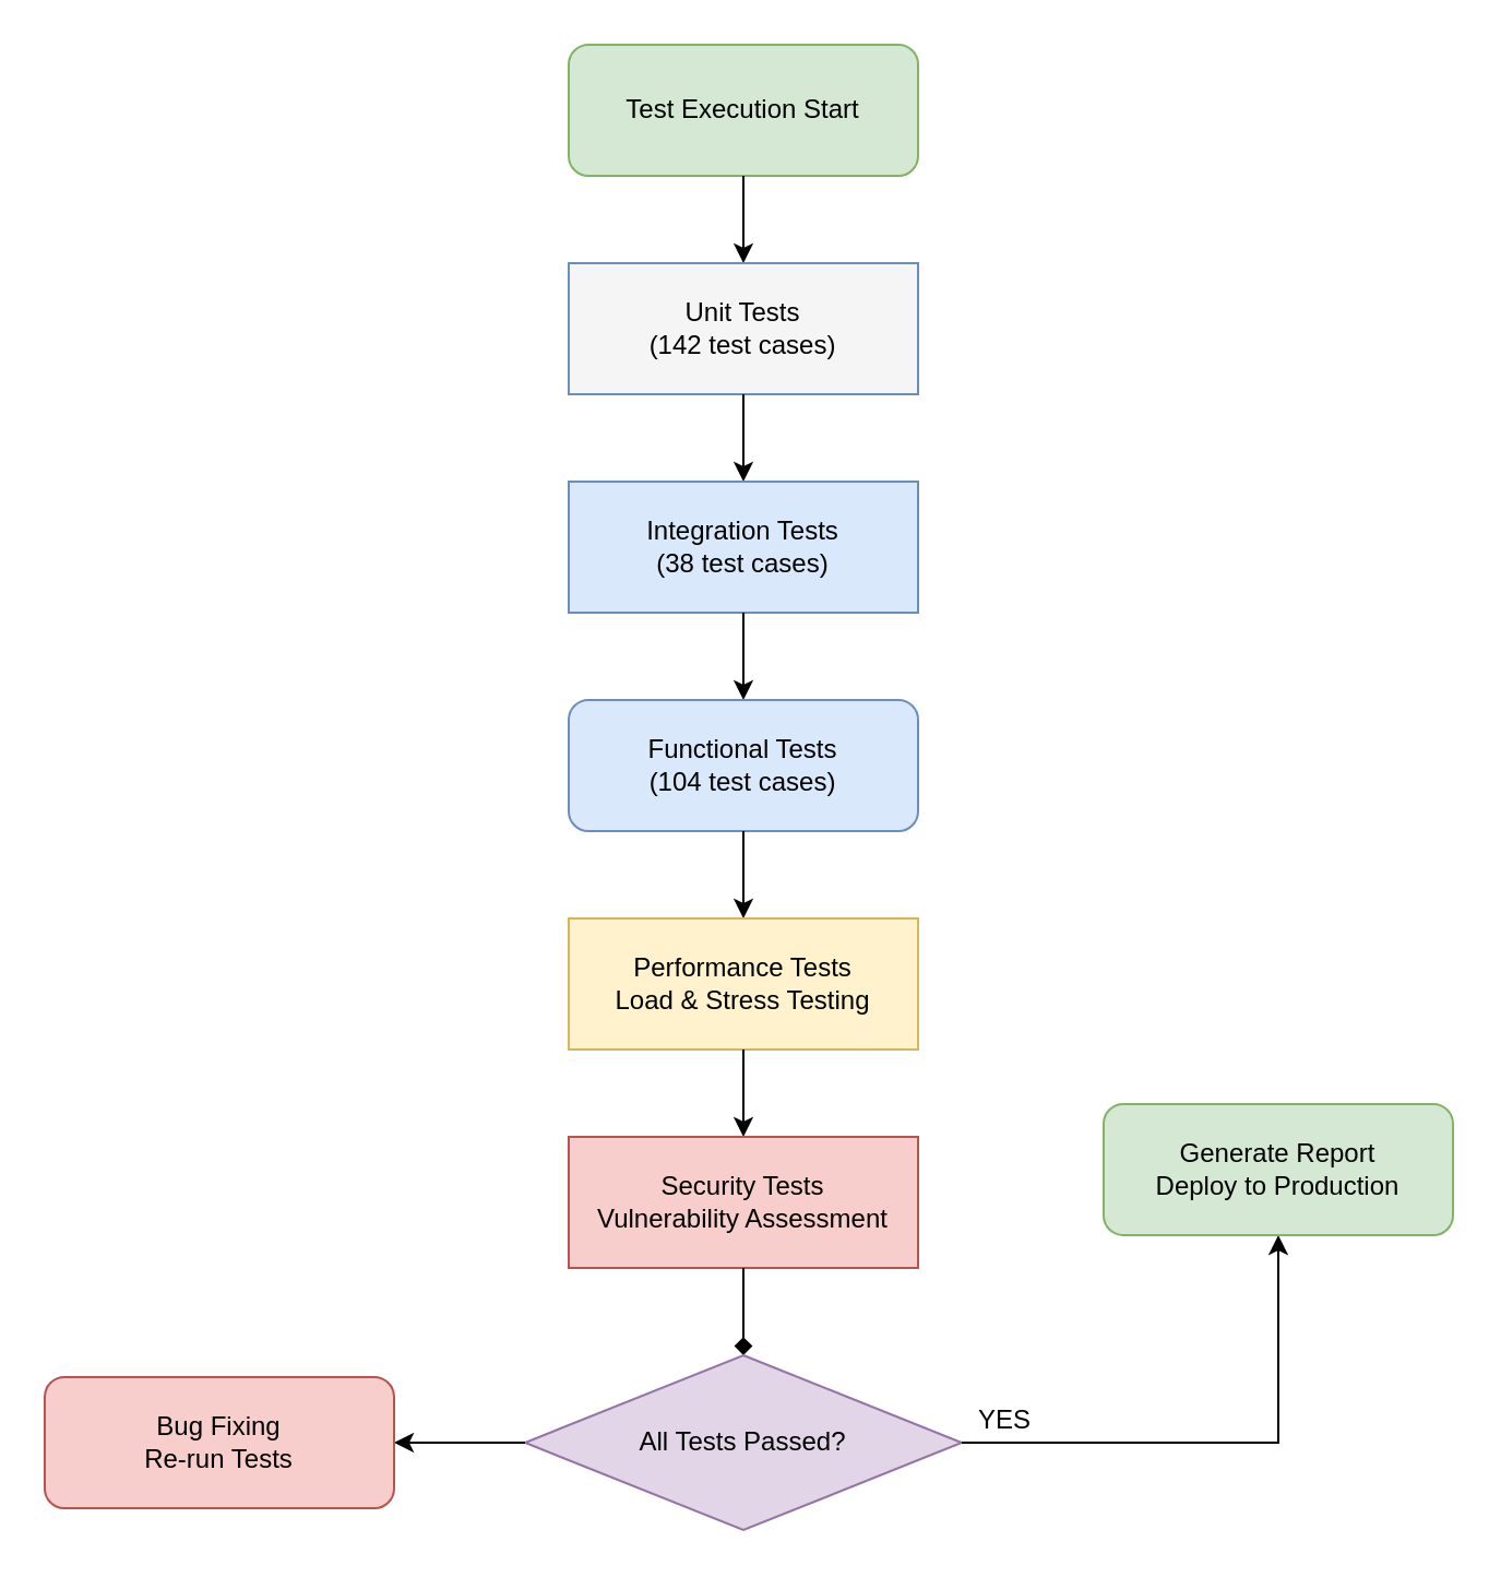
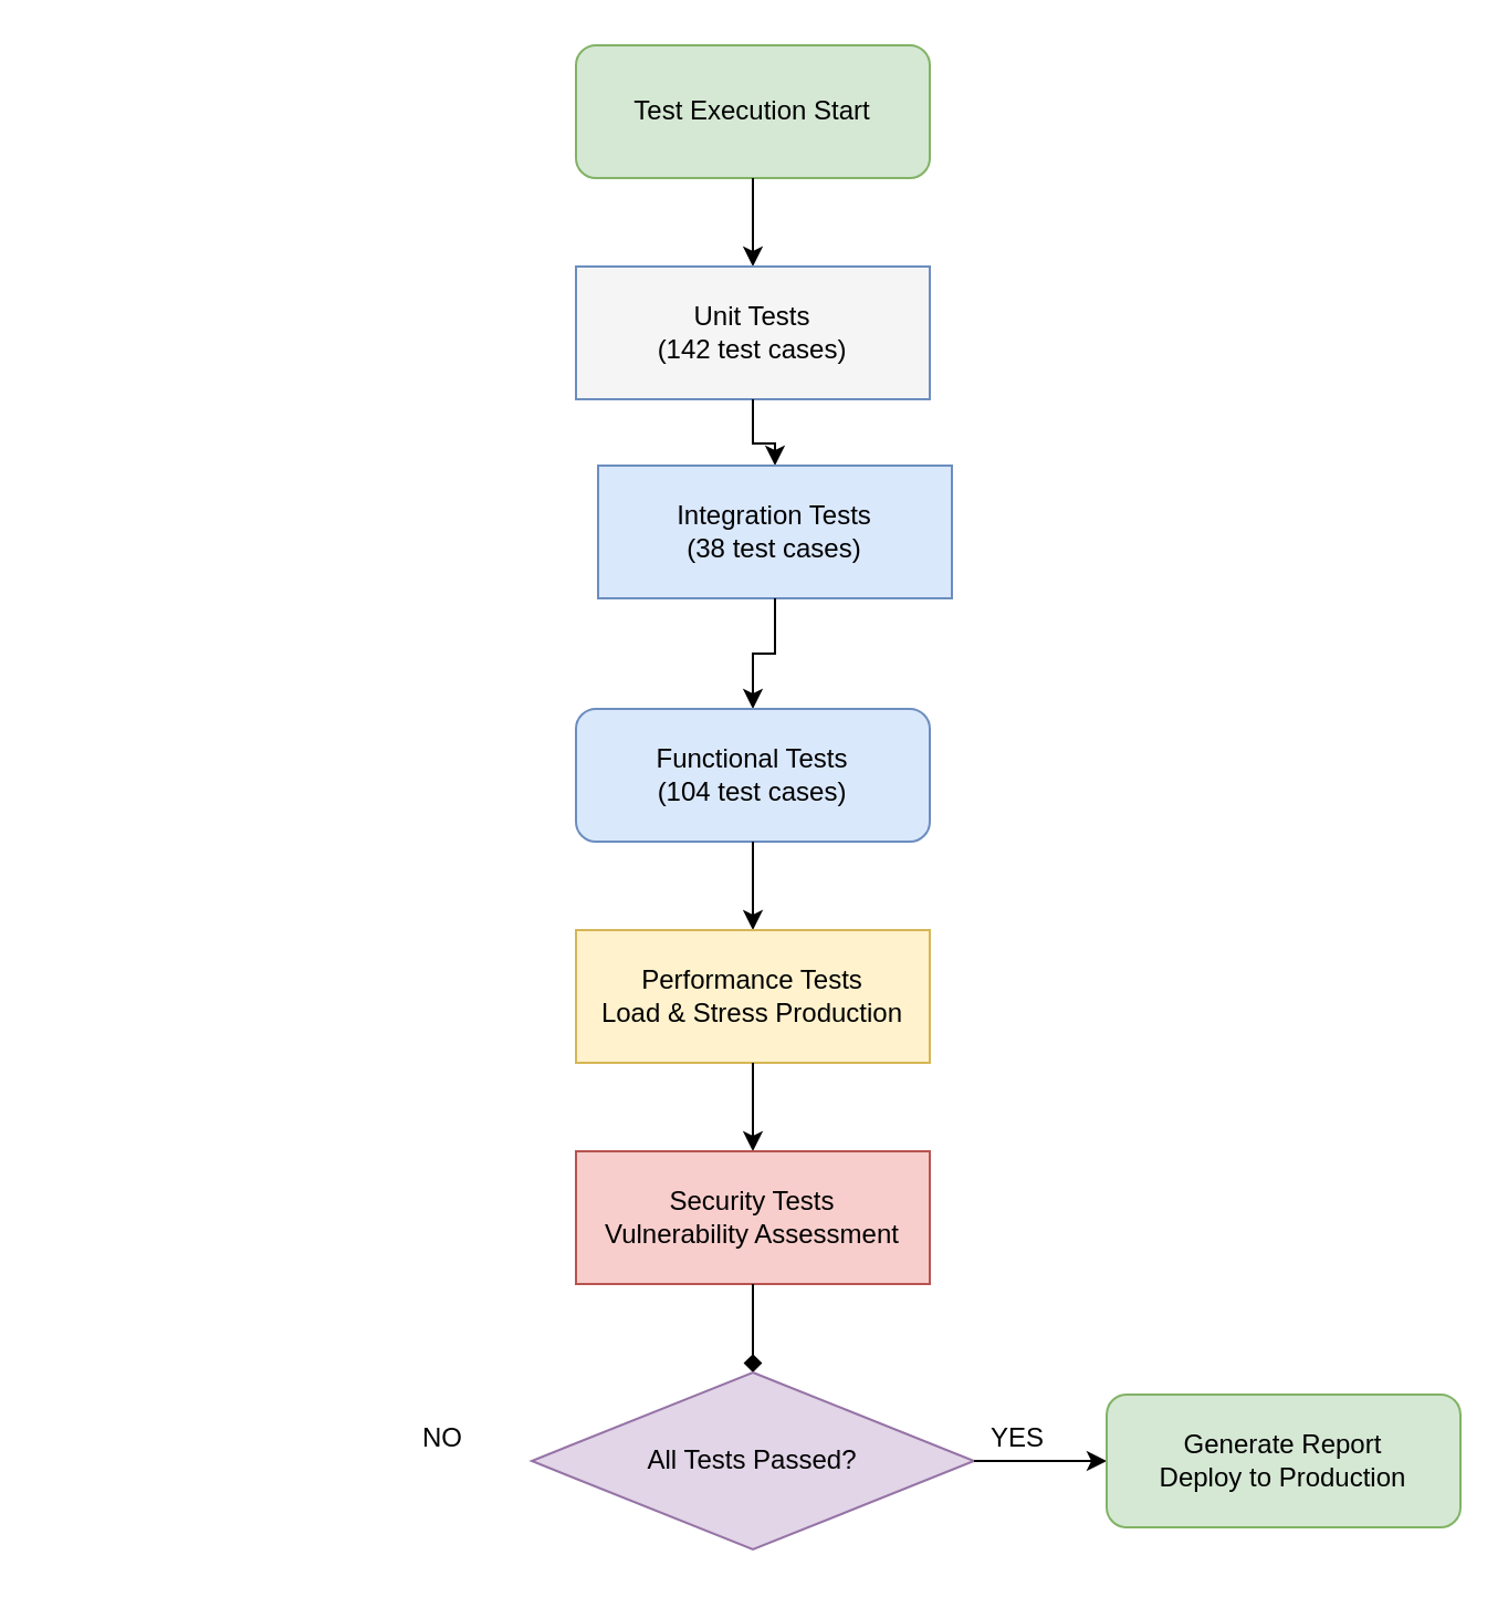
- <mxCell id="6" value="Integration Tests&#10;(38 test cases)" style="rounded=0;whiteSpace=wrap;html=1;fillColor=#dae8fc;strokeColor=#6c8ebf;" vertex="1" parent="1"><mxGeometry x="260" y="220" width="160" height="60" as="geometry" /></mxCell>
+ <mxCell id="6" value="Integration Tests&#10;(38 test cases)" style="rounded=0;whiteSpace=wrap;html=1;fillColor=#dae8fc;strokeColor=#6c8ebf;" vertex="1" parent="1"><mxGeometry x="270" y="210" width="160" height="60" as="geometry" /></mxCell>
- <mxCell id="10" value="Performance Tests&#10;Load &amp; Stress Testing" style="rounded=0;whiteSpace=wrap;html=1;fillColor=#fff2cc;strokeColor=#d6b656;" vertex="1" parent="1"><mxGeometry x="260" y="420" width="160" height="60" as="geometry" /></mxCell>
+ <mxCell id="10" value="Performance Tests&#10;Load &amp; Stress Production" style="rounded=0;whiteSpace=wrap;html=1;fillColor=#fff2cc;strokeColor=#d6b656;" vertex="1" parent="1"><mxGeometry x="260" y="420" width="160" height="60" as="geometry" /></mxCell>
- <mxCell id="16" value="Generate Report&#10;Deploy to Production" style="rounded=1;whiteSpace=wrap;html=1;fillColor=#d5e8d4;strokeColor=#82b366;" vertex="1" parent="1"><mxGeometry x="505" y="505" width="160" height="60" as="geometry" /></mxCell>
+ <mxCell id="16" value="Generate Report&#10;Deploy to Production" style="rounded=1;whiteSpace=wrap;html=1;fillColor=#d5e8d4;strokeColor=#82b366;" vertex="1" parent="1"><mxGeometry x="500" y="630" width="160" height="60" as="geometry" /></mxCell>
+ <mxCell id="20" value="NO" style="text;html=1;align=center;verticalAlign=middle;whiteSpace=wrap;rounded=0;" vertex="1" parent="1"><mxGeometry x="180" y="640" width="40" height="20" as="geometry" /></mxCell>
- <mxCell id="18" value="Bug Fixing&#10;Re-run Tests" style="rounded=1;whiteSpace=wrap;html=1;fillColor=#f8cecc;strokeColor=#b85450;" vertex="1" parent="1"><mxGeometry x="20" y="630" width="160" height="60" as="geometry" /></mxCell>
- <mxCell id="17" style="edgeStyle=orthogonalEdgeStyle;rounded=0;orthogonalLoop=1;jettySize=auto;html=1;" edge="1" parent="1" source="14" target="18"><mxGeometry relative="1" as="geometry" /></mxCell>
